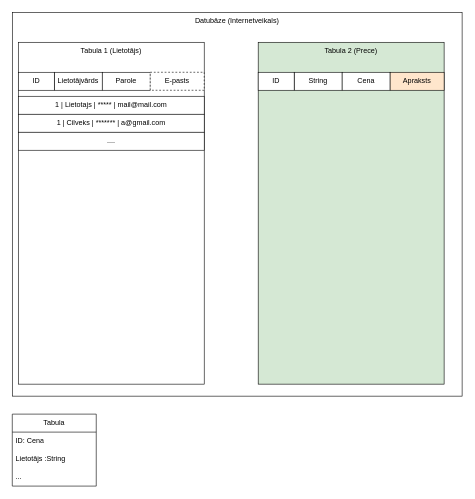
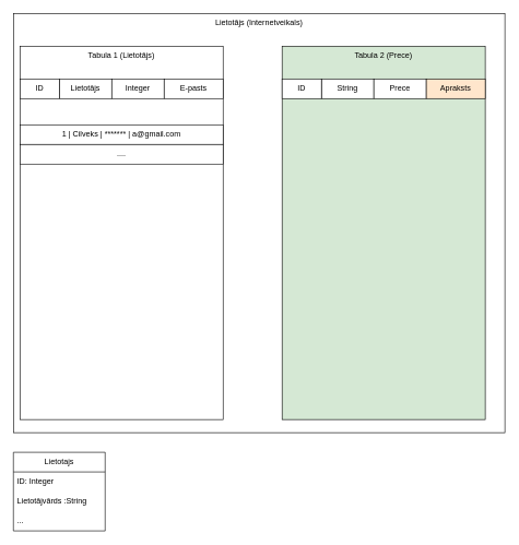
- <mxCell id="2" value="Datubāze (Internetveikals)" style="rounded=0;whiteSpace=wrap;html=1;verticalAlign=top;" vertex="1" parent="1"><mxGeometry x="20" y="20" width="750" height="640" as="geometry" /></mxCell>
+ <mxCell id="2" value="Lietotājs (Internetveikals)" style="rounded=0;whiteSpace=wrap;html=1;verticalAlign=top;" vertex="1" parent="1"><mxGeometry x="20" y="20" width="750" height="640" as="geometry" /></mxCell>
- <mxCell id="5" value="Lietotājvārds" style="rounded=0;whiteSpace=wrap;html=1;" vertex="1" parent="1"><mxGeometry x="90" y="120" width="80" height="30" as="geometry" /></mxCell>
+ <mxCell id="5" value="Lietotājs" style="rounded=0;whiteSpace=wrap;html=1;" vertex="1" parent="1"><mxGeometry x="90" y="120" width="80" height="30" as="geometry" /></mxCell>
- <mxCell id="7" value="Parole" style="rounded=0;whiteSpace=wrap;html=1;" vertex="1" parent="1"><mxGeometry x="170" y="120" width="80" height="30" as="geometry" /></mxCell>
+ <mxCell id="7" value="Integer" style="rounded=0;whiteSpace=wrap;html=1;" vertex="1" parent="1"><mxGeometry x="170" y="120" width="80" height="30" as="geometry" /></mxCell>
- <mxCell id="8" value="E-pasts" style="rounded=0;whiteSpace=wrap;html=1;dashed=1;" vertex="1" parent="1"><mxGeometry x="250" y="120" width="90" height="30" as="geometry" /></mxCell>
+ <mxCell id="8" value="E-pasts" style="rounded=0;whiteSpace=wrap;html=1;" vertex="1" parent="1"><mxGeometry x="250" y="120" width="90" height="30" as="geometry" /></mxCell>
- <mxCell id="11" value="Cena" style="rounded=0;whiteSpace=wrap;html=1;" vertex="1" parent="1"><mxGeometry x="570" y="120" width="80" height="30" as="geometry" /></mxCell>
+ <mxCell id="11" value="Prece" style="rounded=0;whiteSpace=wrap;html=1;" vertex="1" parent="1"><mxGeometry x="570" y="120" width="80" height="30" as="geometry" /></mxCell>
- <mxCell id="13" value="1 | Lietotajs | ***** | mail@mail.com" style="rounded=0;whiteSpace=wrap;html=1;" vertex="1" parent="1"><mxGeometry x="30" y="160" width="310" height="30" as="geometry" /></mxCell>
- <mxCell id="16" value="Tabula" style="swimlane;fontStyle=0;childLayout=stackLayout;horizontal=1;startSize=30;horizontalStack=0;resizeParent=1;resizeParentMax=0;resizeLast=0;collapsible=1;marginBottom=0;whiteSpace=wrap;html=1;" vertex="1" parent="1"><mxGeometry x="20" y="690" width="140" height="120" as="geometry" /></mxCell>
+ <mxCell id="16" value="Lietotajs" style="swimlane;fontStyle=0;childLayout=stackLayout;horizontal=1;startSize=30;horizontalStack=0;resizeParent=1;resizeParentMax=0;resizeLast=0;collapsible=1;marginBottom=0;whiteSpace=wrap;html=1;" vertex="1" parent="1"><mxGeometry x="20" y="690" width="140" height="120" as="geometry" /></mxCell>
- <mxCell id="17" value="ID: Cena" style="text;strokeColor=none;fillColor=none;align=left;verticalAlign=middle;spacingLeft=4;spacingRight=4;overflow=hidden;points=[[0,0.5],[1,0.5]];portConstraint=eastwest;rotatable=0;whiteSpace=wrap;html=1;" vertex="1" parent="16"><mxGeometry y="30" width="140" height="30" as="geometry" /></mxCell>
+ <mxCell id="17" value="ID: Integer" style="text;strokeColor=none;fillColor=none;align=left;verticalAlign=middle;spacingLeft=4;spacingRight=4;overflow=hidden;points=[[0,0.5],[1,0.5]];portConstraint=eastwest;rotatable=0;whiteSpace=wrap;html=1;" vertex="1" parent="16"><mxGeometry y="30" width="140" height="30" as="geometry" /></mxCell>
- <mxCell id="18" value="Lietotājs :String" style="text;strokeColor=none;fillColor=none;align=left;verticalAlign=middle;spacingLeft=4;spacingRight=4;overflow=hidden;points=[[0,0.5],[1,0.5]];portConstraint=eastwest;rotatable=0;whiteSpace=wrap;html=1;" vertex="1" parent="16"><mxGeometry y="60" width="140" height="30" as="geometry" /></mxCell>
+ <mxCell id="18" value="Lietotājvārds :String" style="text;strokeColor=none;fillColor=none;align=left;verticalAlign=middle;spacingLeft=4;spacingRight=4;overflow=hidden;points=[[0,0.5],[1,0.5]];portConstraint=eastwest;rotatable=0;whiteSpace=wrap;html=1;" vertex="1" parent="16"><mxGeometry y="60" width="140" height="30" as="geometry" /></mxCell>
